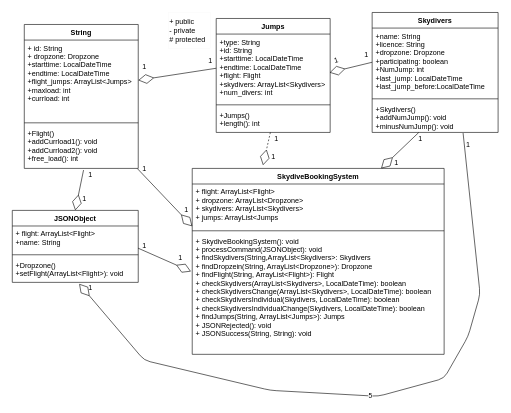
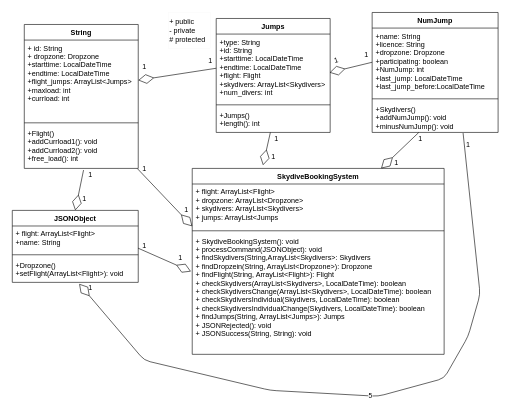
- <mxCell id="17" value="Skydivers" style="swimlane;fontStyle=1;align=center;verticalAlign=top;childLayout=stackLayout;horizontal=1;startSize=26;horizontalStack=0;resizeParent=1;resizeParentMax=0;resizeLast=0;collapsible=1;marginBottom=0;" parent="1" vertex="1"><mxGeometry x="620" y="20" width="210" height="200" as="geometry" /></mxCell>
+ <mxCell id="17" value="NumJump" style="swimlane;fontStyle=1;align=center;verticalAlign=top;childLayout=stackLayout;horizontal=1;startSize=26;horizontalStack=0;resizeParent=1;resizeParentMax=0;resizeLast=0;collapsible=1;marginBottom=0;" parent="1" vertex="1"><mxGeometry x="620" y="20" width="210" height="200" as="geometry" /></mxCell>
- <mxCell id="28" value="" style="endArrow=diamondThin;endFill=0;endSize=24;html=1;entryX=0.281;entryY=-0.017;entryDx=0;entryDy=0;entryPerimeter=0;dashed=1;" edge="1" parent="1" source="24" target="12"><mxGeometry width="160" relative="1" as="geometry"><mxPoint x="380" y="403" as="sourcePoint" /><mxPoint x="262.273" y="340" as="targetPoint" /></mxGeometry></mxCell>
+ <mxCell id="28" value="" style="endArrow=diamondThin;endFill=0;endSize=24;html=1;entryX=0.281;entryY=-0.017;entryDx=0;entryDy=0;entryPerimeter=0;" edge="1" parent="1" source="24" target="12"><mxGeometry width="160" relative="1" as="geometry"><mxPoint x="380" y="403" as="sourcePoint" /><mxPoint x="262.273" y="340" as="targetPoint" /></mxGeometry></mxCell>
